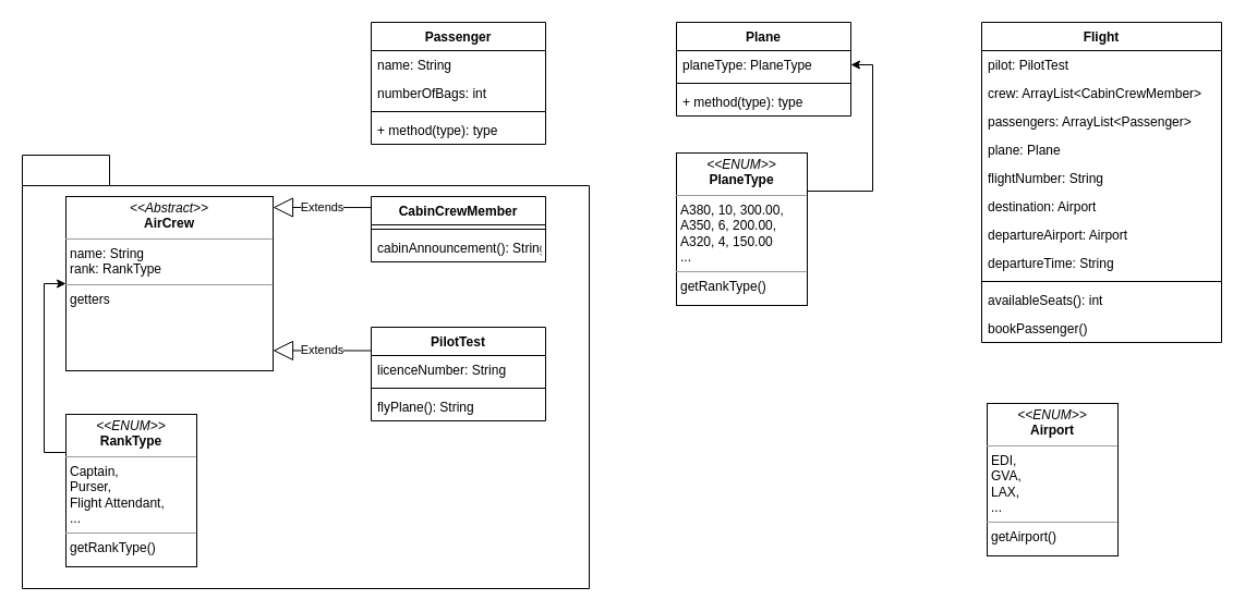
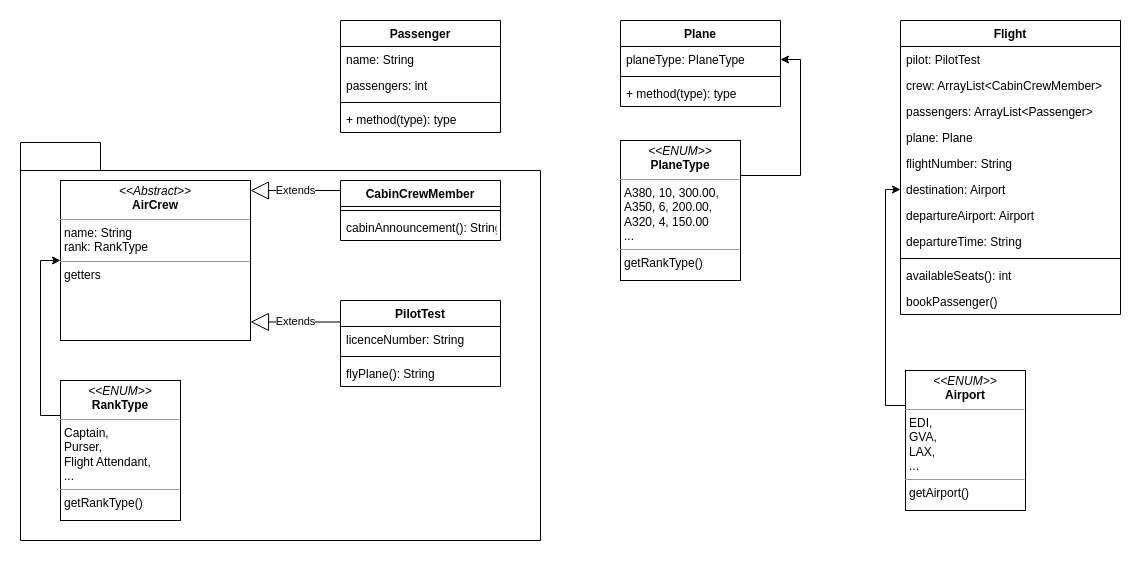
- <mxCell id="5" value="numberOfBags: int" style="text;strokeColor=none;fillColor=none;align=left;verticalAlign=top;spacingLeft=4;spacingRight=4;overflow=hidden;rotatable=0;points=[[0,0.5],[1,0.5]];portConstraint=eastwest;" vertex="1" parent="3"><mxGeometry y="52" width="160" height="26" as="geometry" /></mxCell>
+ <mxCell id="5" value="passengers: int" style="text;strokeColor=none;fillColor=none;align=left;verticalAlign=top;spacingLeft=4;spacingRight=4;overflow=hidden;rotatable=0;points=[[0,0.5],[1,0.5]];portConstraint=eastwest;" vertex="1" parent="3"><mxGeometry y="52" width="160" height="26" as="geometry" /></mxCell>
+ <mxCell id="31" style="edgeStyle=orthogonalEdgeStyle;rounded=0;orthogonalLoop=1;jettySize=auto;html=1;exitX=0;exitY=0.25;exitDx=0;exitDy=0;entryX=0;entryY=0.5;entryDx=0;entryDy=0;" edge="1" parent="1" source="32" target="25"><mxGeometry relative="1" as="geometry" /></mxCell>
